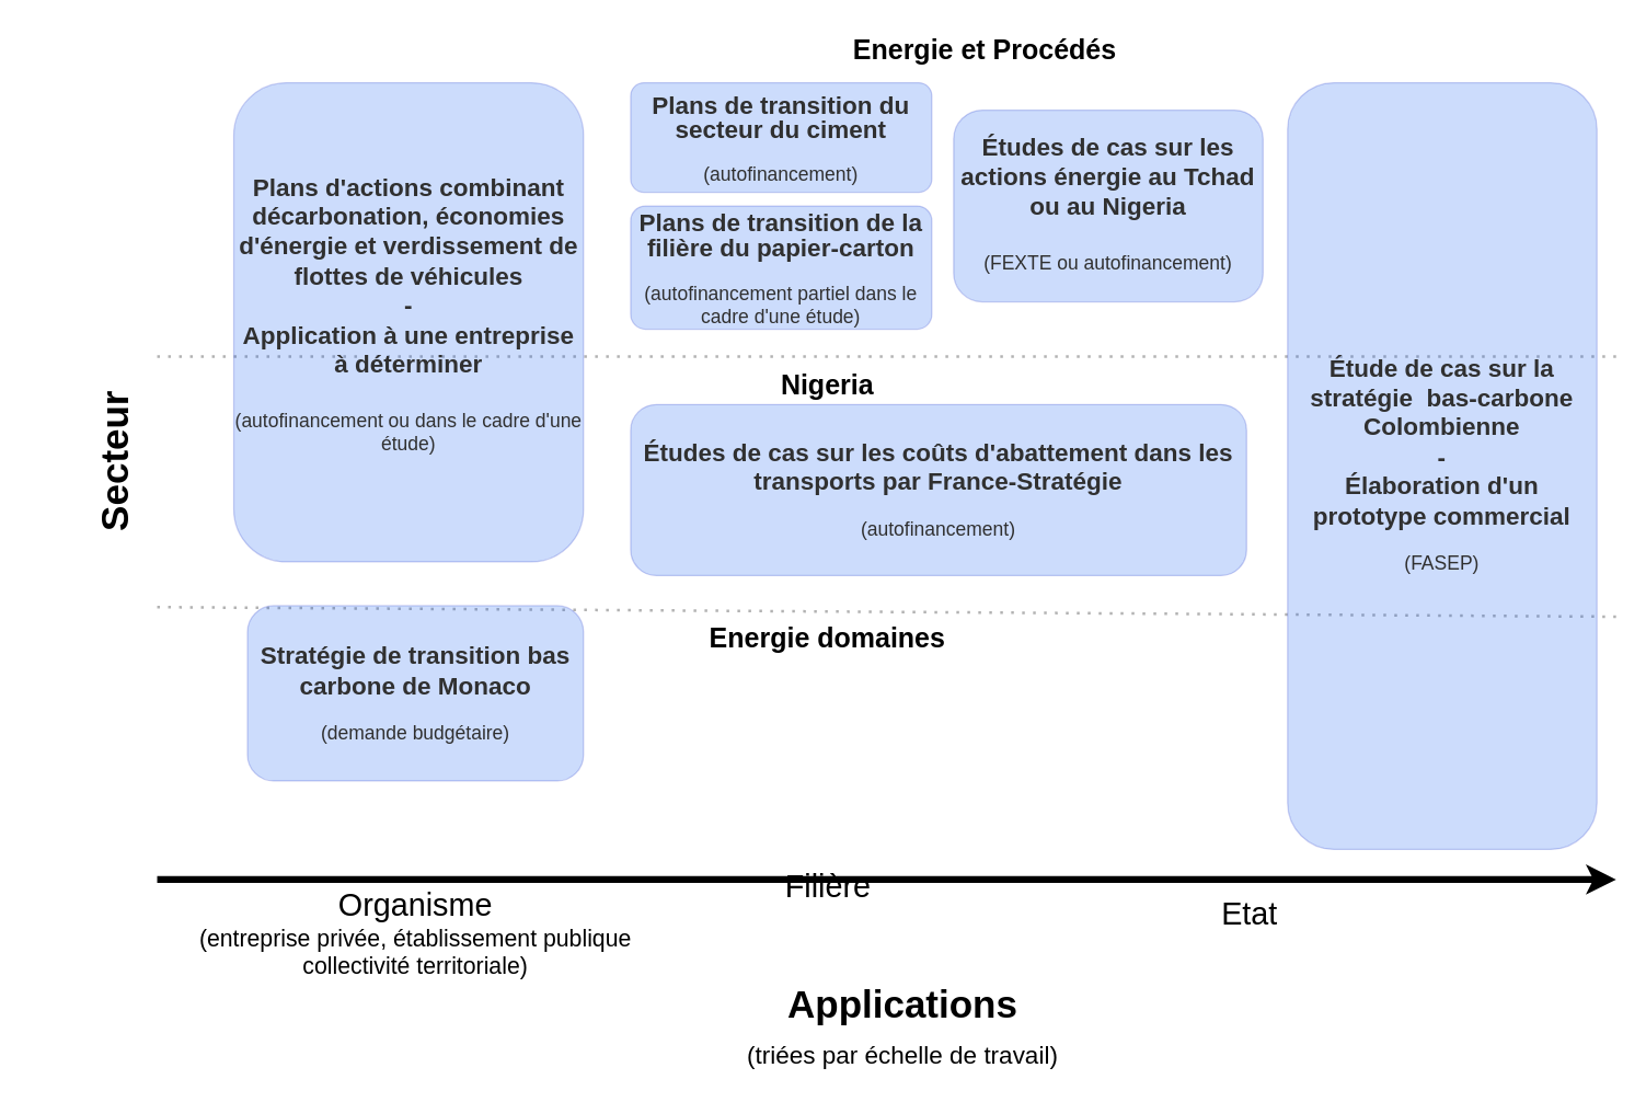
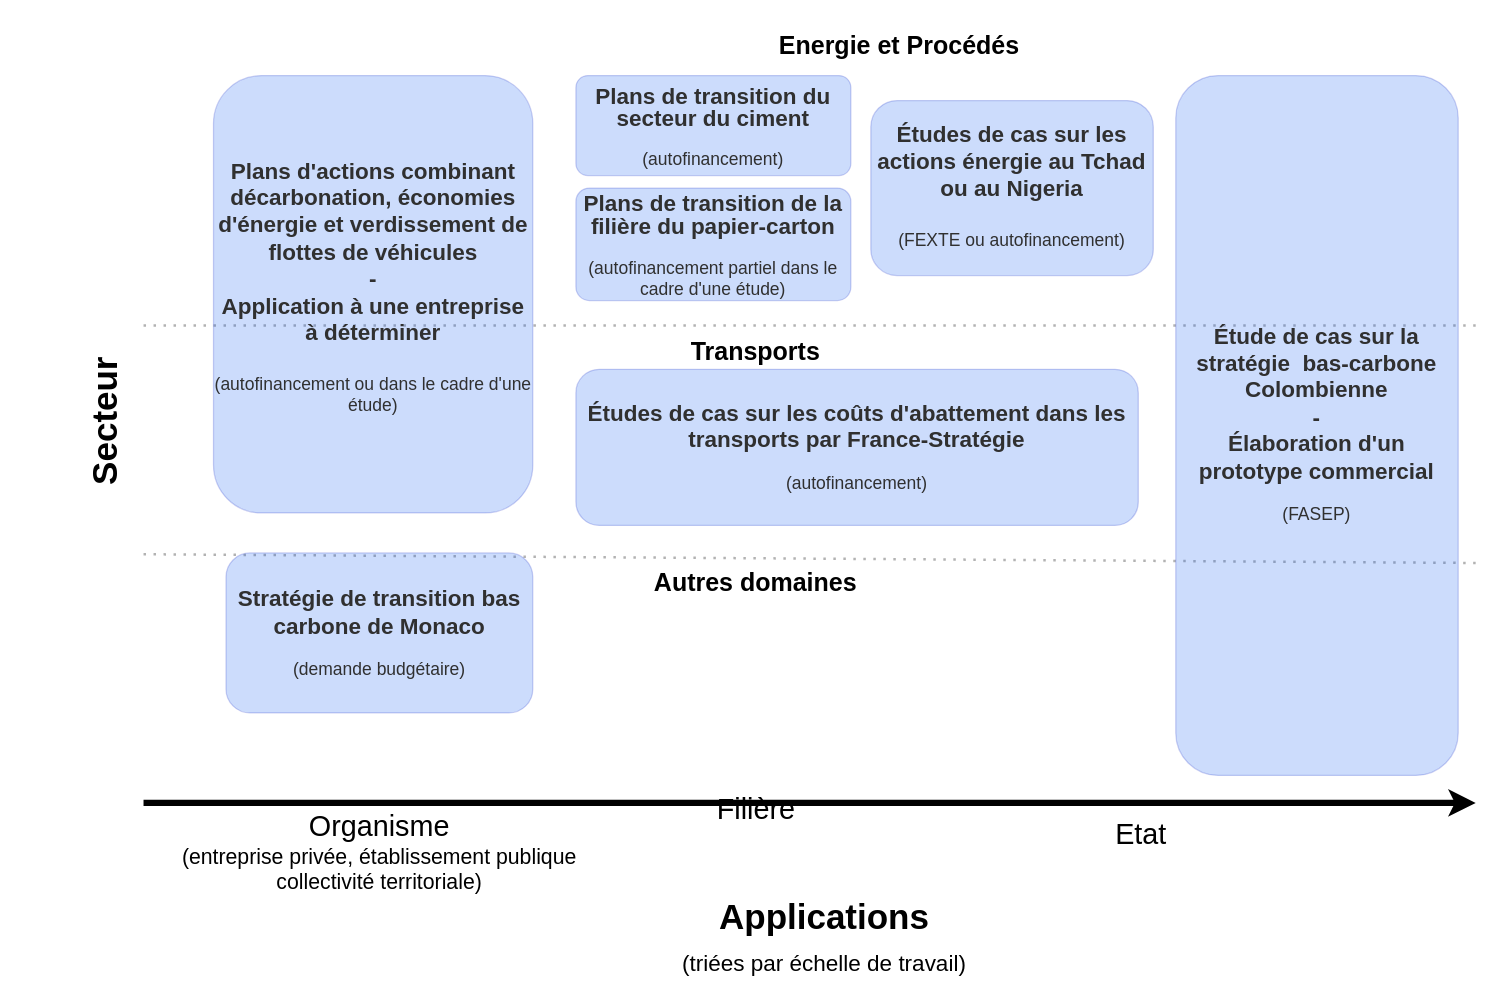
- <mxCell id="9" value="&lt;b&gt;Nigeria&lt;/b&gt;" style="text;html=1;strokeColor=none;fillColor=none;align=center;verticalAlign=middle;whiteSpace=wrap;rounded=0;fontSize=20;" parent="1" vertex="1"><mxGeometry x="354" y="265" width="500" height="30" as="geometry" /></mxCell>
+ <mxCell id="9" value="&lt;b&gt;Transports&lt;/b&gt;" style="text;html=1;strokeColor=none;fillColor=none;align=center;verticalAlign=middle;whiteSpace=wrap;rounded=0;fontSize=20;" parent="1" vertex="1"><mxGeometry x="354" y="265" width="500" height="30" as="geometry" /></mxCell>
- <mxCell id="10" value="&lt;b&gt;Energie domaines&lt;/b&gt;" style="text;html=1;strokeColor=none;fillColor=none;align=center;verticalAlign=middle;whiteSpace=wrap;rounded=0;fontSize=20;" parent="1" vertex="1"><mxGeometry x="354" y="450" width="500" height="30" as="geometry" /></mxCell>
+ <mxCell id="10" value="&lt;b&gt;Autres domaines&lt;/b&gt;" style="text;html=1;strokeColor=none;fillColor=none;align=center;verticalAlign=middle;whiteSpace=wrap;rounded=0;fontSize=20;" parent="1" vertex="1"><mxGeometry x="354" y="450" width="500" height="30" as="geometry" /></mxCell>
